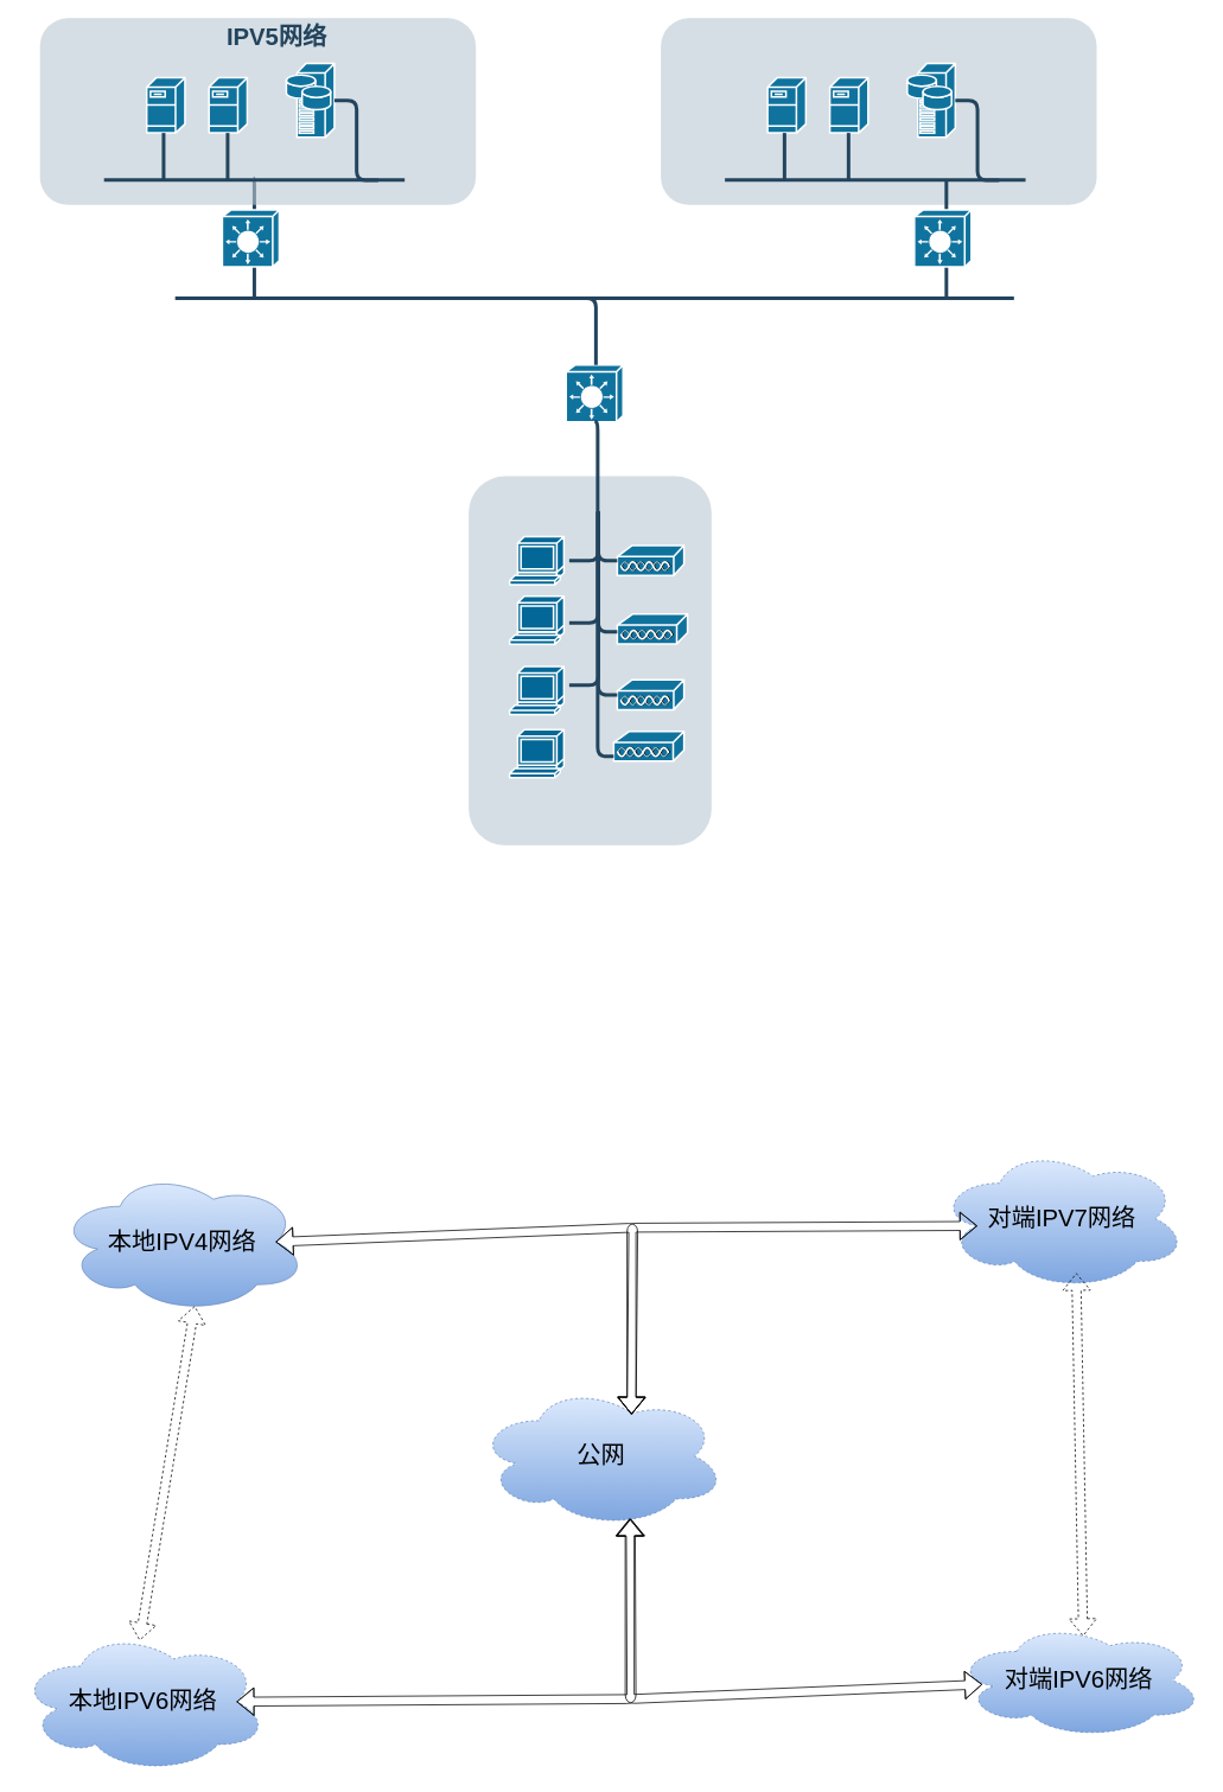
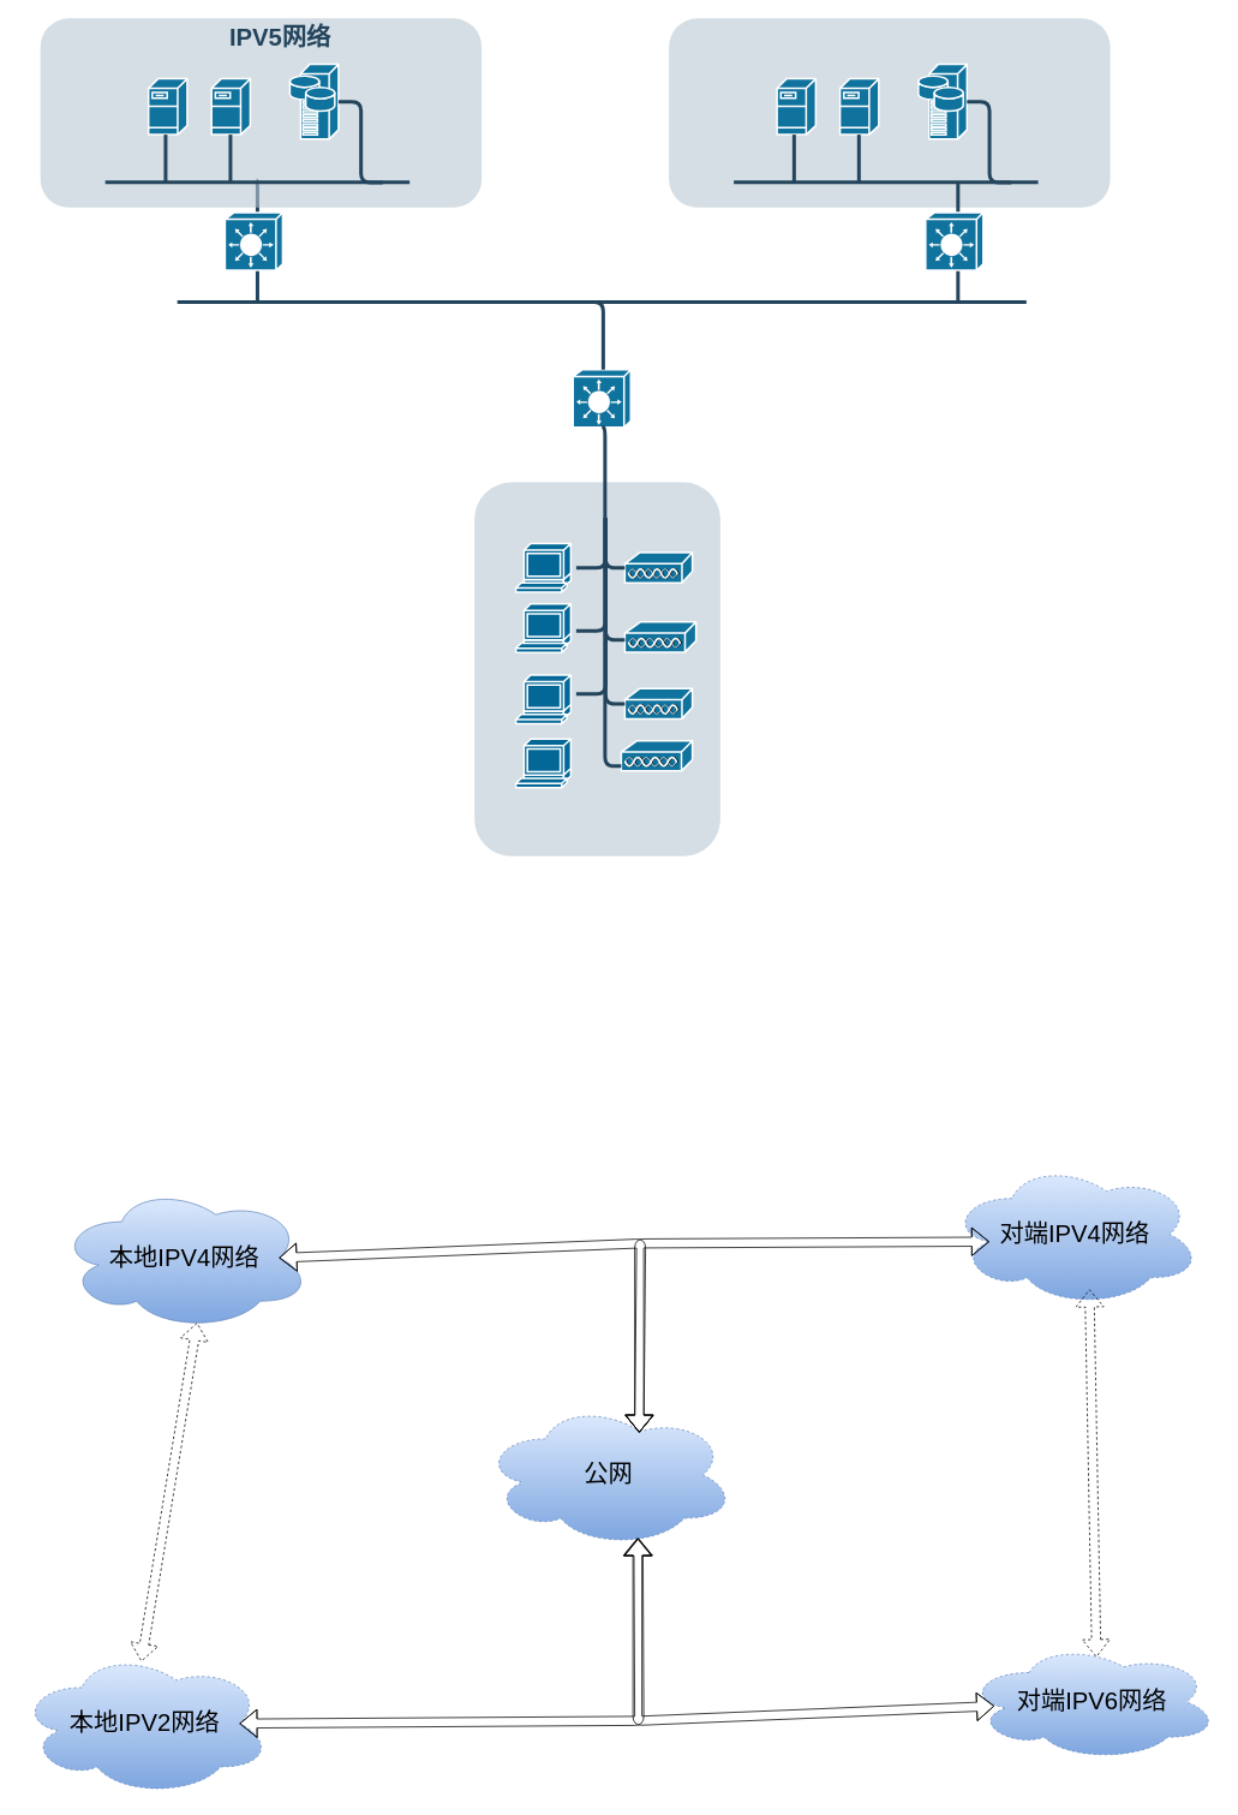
- <mxCell id="48" value="&lt;span style=&quot;color: rgb(0, 0, 0);&quot;&gt;对端IPV7网络&lt;/span&gt;" style="ellipse;shape=cloud;whiteSpace=wrap;html=1;dashed=1;strokeWidth=1;fontSize=27;fillColor=#dae8fc;strokeColor=#6c8ebf;gradientColor=#7ea6e0;" vertex="1" parent="1"><mxGeometry x="1053" y="1290" width="280" height="160" as="geometry" /></mxCell>
+ <mxCell id="48" value="&lt;span style=&quot;color: rgb(0, 0, 0);&quot;&gt;对端IPV4网络&lt;/span&gt;" style="ellipse;shape=cloud;whiteSpace=wrap;html=1;dashed=1;strokeWidth=1;fontSize=27;fillColor=#dae8fc;strokeColor=#6c8ebf;gradientColor=#7ea6e0;" vertex="1" parent="1"><mxGeometry x="1053" y="1290" width="280" height="160" as="geometry" /></mxCell>
- <mxCell id="47" value="&lt;span style=&quot;color: rgb(0, 0, 0);&quot;&gt;本地IPV6网络&lt;/span&gt;" style="ellipse;shape=cloud;whiteSpace=wrap;html=1;dashed=1;strokeWidth=1;fontSize=27;fillColor=#dae8fc;strokeColor=#6c8ebf;gradientColor=#7ea6e0;" vertex="1" parent="1"><mxGeometry x="20" y="1833" width="280" height="160" as="geometry" /></mxCell>
+ <mxCell id="47" value="&lt;span style=&quot;color: rgb(0, 0, 0);&quot;&gt;本地IPV2网络&lt;/span&gt;" style="ellipse;shape=cloud;whiteSpace=wrap;html=1;dashed=1;strokeWidth=1;fontSize=27;fillColor=#dae8fc;strokeColor=#6c8ebf;gradientColor=#7ea6e0;" vertex="1" parent="1"><mxGeometry x="20" y="1833" width="280" height="160" as="geometry" /></mxCell>
